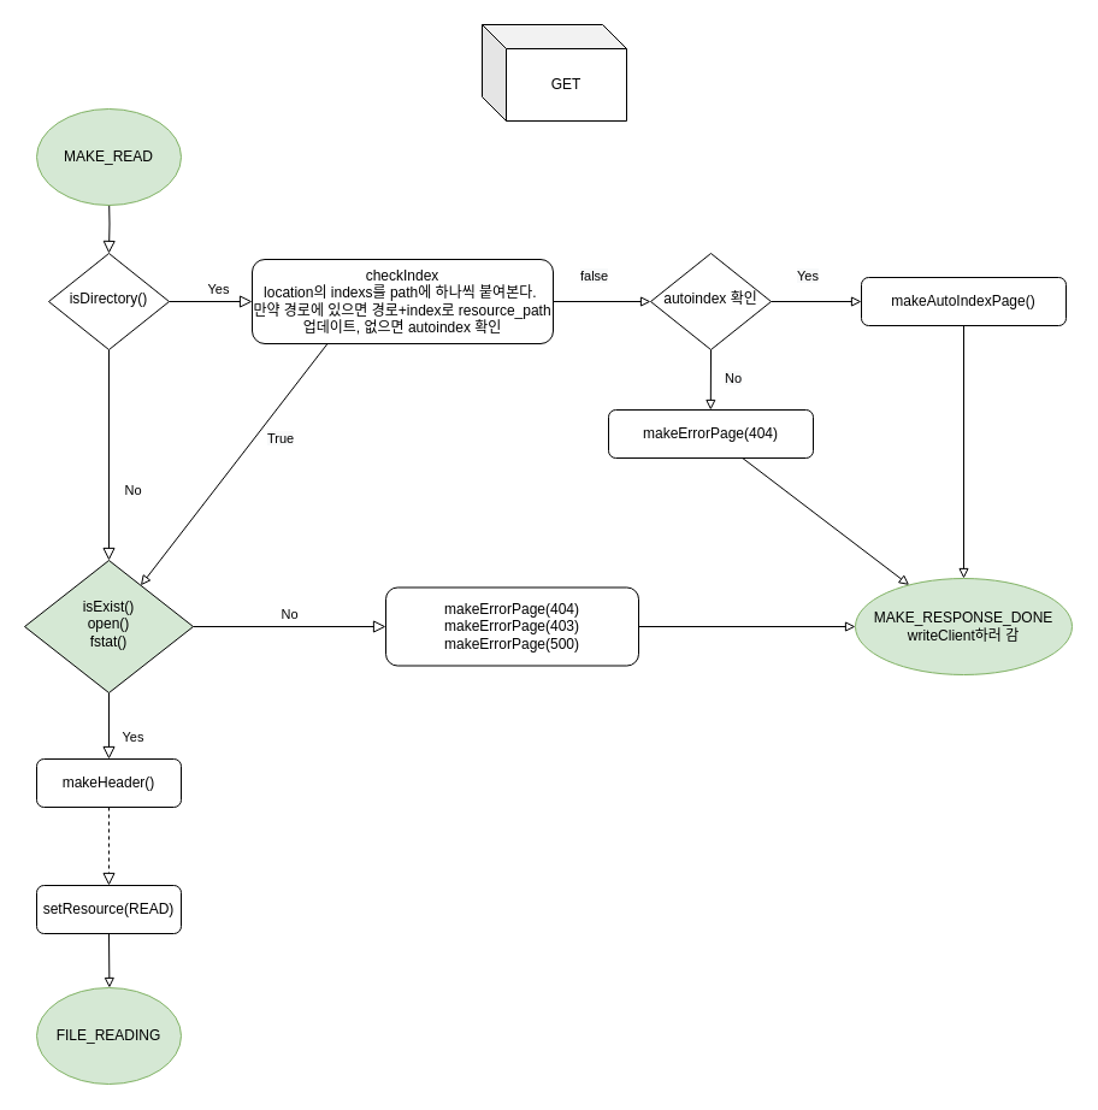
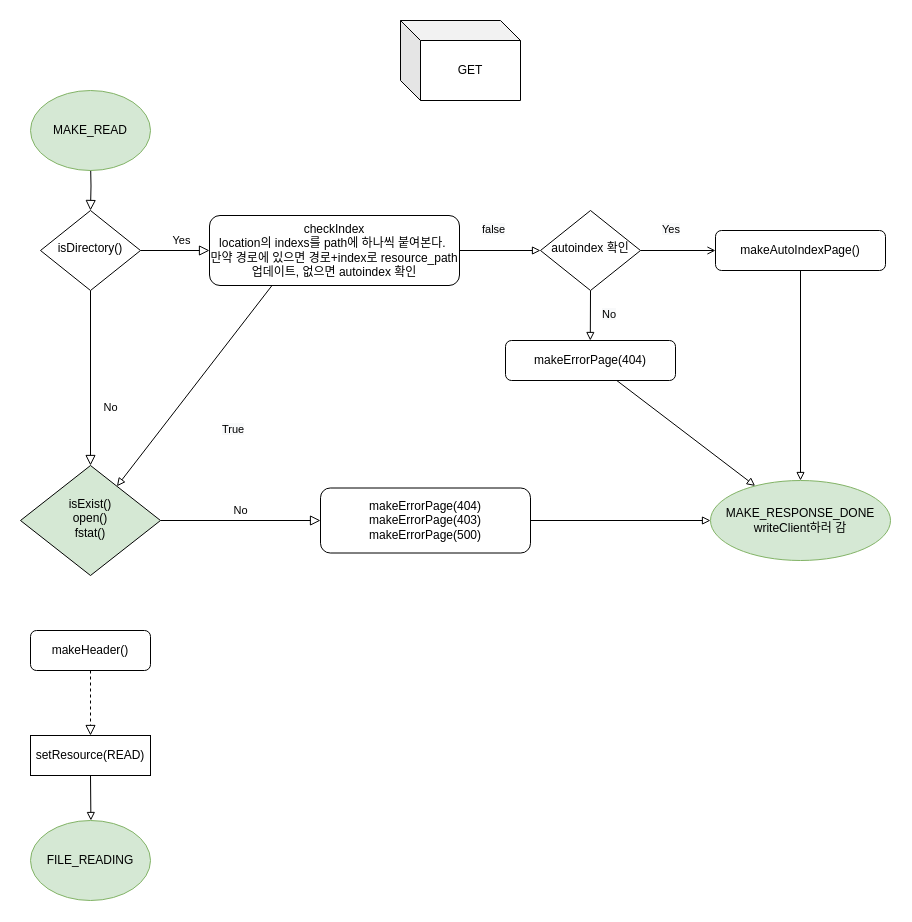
- <mxCell id="17" style="edgeStyle=none;rounded=0;orthogonalLoop=1;jettySize=auto;html=1;exitX=1;exitY=0.5;exitDx=0;exitDy=0;endArrow=block;endFill=0;entryX=0;entryY=0.5;entryDx=0;entryDy=0;" parent="1" source="19" target="21" edge="1"><mxGeometry relative="1" as="geometry"><mxPoint x="680" y="250" as="targetPoint" /></mxGeometry></mxCell>
+ <mxCell id="17" style="edgeStyle=none;rounded=0;orthogonalLoop=1;jettySize=auto;html=1;exitX=1;exitY=0.5;exitDx=0;exitDy=0;endArrow=open;endFill=0;entryX=0;entryY=0.5;entryDx=0;entryDy=0;" parent="1" source="19" target="21" edge="1"><mxGeometry relative="1" as="geometry"><mxPoint x="680" y="250" as="targetPoint" /></mxGeometry></mxCell>
- <mxCell id="27" value="&lt;span style=&quot;color: rgb(0 , 0 , 0) ; font-family: &amp;#34;helvetica&amp;#34; ; font-size: 11px ; font-style: normal ; font-weight: 400 ; letter-spacing: normal ; text-align: center ; text-indent: 0px ; text-transform: none ; word-spacing: 0px ; background-color: rgb(248 , 249 , 250) ; display: inline ; float: none&quot;&gt;True&lt;/span&gt;" style="text;whiteSpace=wrap;html=1;" parent="1" vertex="1"><mxGeometry x="220" y="350" width="40" height="30" as="geometry" /></mxCell>
+ <mxCell id="27" value="&lt;span style=&quot;color: rgb(0 , 0 , 0) ; font-family: &amp;#34;helvetica&amp;#34; ; font-size: 11px ; font-style: normal ; font-weight: 400 ; letter-spacing: normal ; text-align: center ; text-indent: 0px ; text-transform: none ; word-spacing: 0px ; background-color: rgb(248 , 249 , 250) ; display: inline ; float: none&quot;&gt;True&lt;/span&gt;" style="text;whiteSpace=wrap;html=1;" parent="1" vertex="1"><mxGeometry x="220" y="415" width="40" height="30" as="geometry" /></mxCell>
- <mxCell id="9" value="Yes" style="rounded=0;html=1;jettySize=auto;orthogonalLoop=1;fontSize=11;endArrow=block;endFill=0;endSize=8;strokeWidth=1;shadow=0;labelBackgroundColor=none;edgeStyle=orthogonalEdgeStyle;" parent="1" source="11" target="12" edge="1"><mxGeometry x="0.333" y="20" relative="1" as="geometry"><mxPoint as="offset" /></mxGeometry></mxCell>
- <mxCell id="30" value="setResource(READ)" style="rounded=1;whiteSpace=wrap;html=1;fontSize=12;glass=0;strokeWidth=1;shadow=0;" parent="1" vertex="1"><mxGeometry x="30" y="735" width="120" height="40" as="geometry" /></mxCell>
+ <mxCell id="30" value="setResource(READ)" style="whiteSpace=wrap;html=1;fontSize=12;glass=0;strokeWidth=1;shadow=0;rounded=0;" parent="1" vertex="1"><mxGeometry x="30" y="735" width="120" height="40" as="geometry" /></mxCell>
